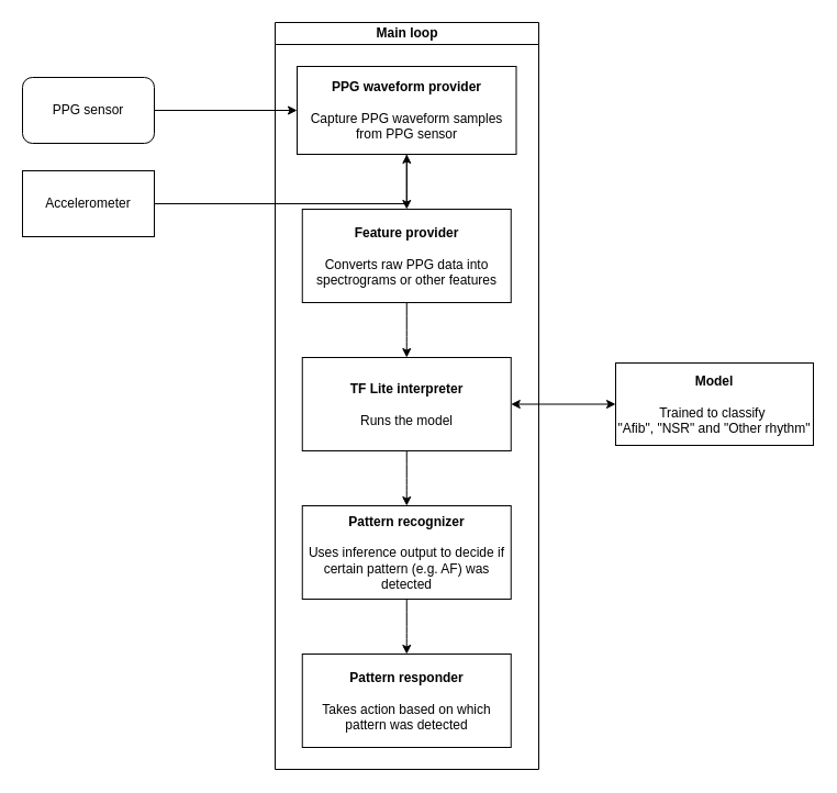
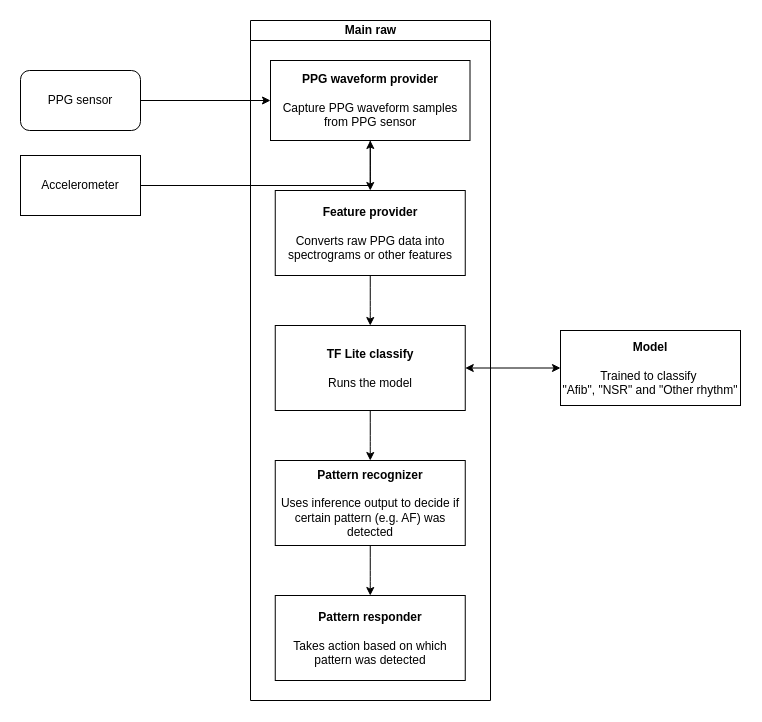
- <mxCell id="4" value="Main loop" style="swimlane;html=1;startSize=20;horizontal=1;childLayout=flowLayout;flowOrientation=north;resizable=0;interRankCellSpacing=50;containerType=tree;" vertex="1" parent="1"><mxGeometry x="250" y="20" width="240" height="680" as="geometry" /></mxCell>
+ <mxCell id="4" value="Main raw" style="swimlane;html=1;startSize=20;horizontal=1;childLayout=flowLayout;flowOrientation=north;resizable=0;interRankCellSpacing=50;containerType=tree;" vertex="1" parent="1"><mxGeometry x="250" y="20" width="240" height="680" as="geometry" /></mxCell>
- <mxCell id="9" value="&lt;div&gt;&lt;b&gt;TF Lite interpreter&lt;/b&gt;&lt;/div&gt;&lt;div&gt;&lt;b&gt;&lt;br&gt;&lt;/b&gt;&lt;/div&gt;Runs the model" style="whiteSpace=wrap;html=1;align=center;" vertex="1" parent="4"><mxGeometry x="24.75" y="305" width="190" height="85" as="geometry" /></mxCell>
+ <mxCell id="9" value="&lt;div&gt;&lt;b&gt;TF Lite classify&lt;/b&gt;&lt;/div&gt;&lt;div&gt;&lt;b&gt;&lt;br&gt;&lt;/b&gt;&lt;/div&gt;Runs the model" style="whiteSpace=wrap;html=1;align=center;" vertex="1" parent="4"><mxGeometry x="24.75" y="305" width="190" height="85" as="geometry" /></mxCell>
